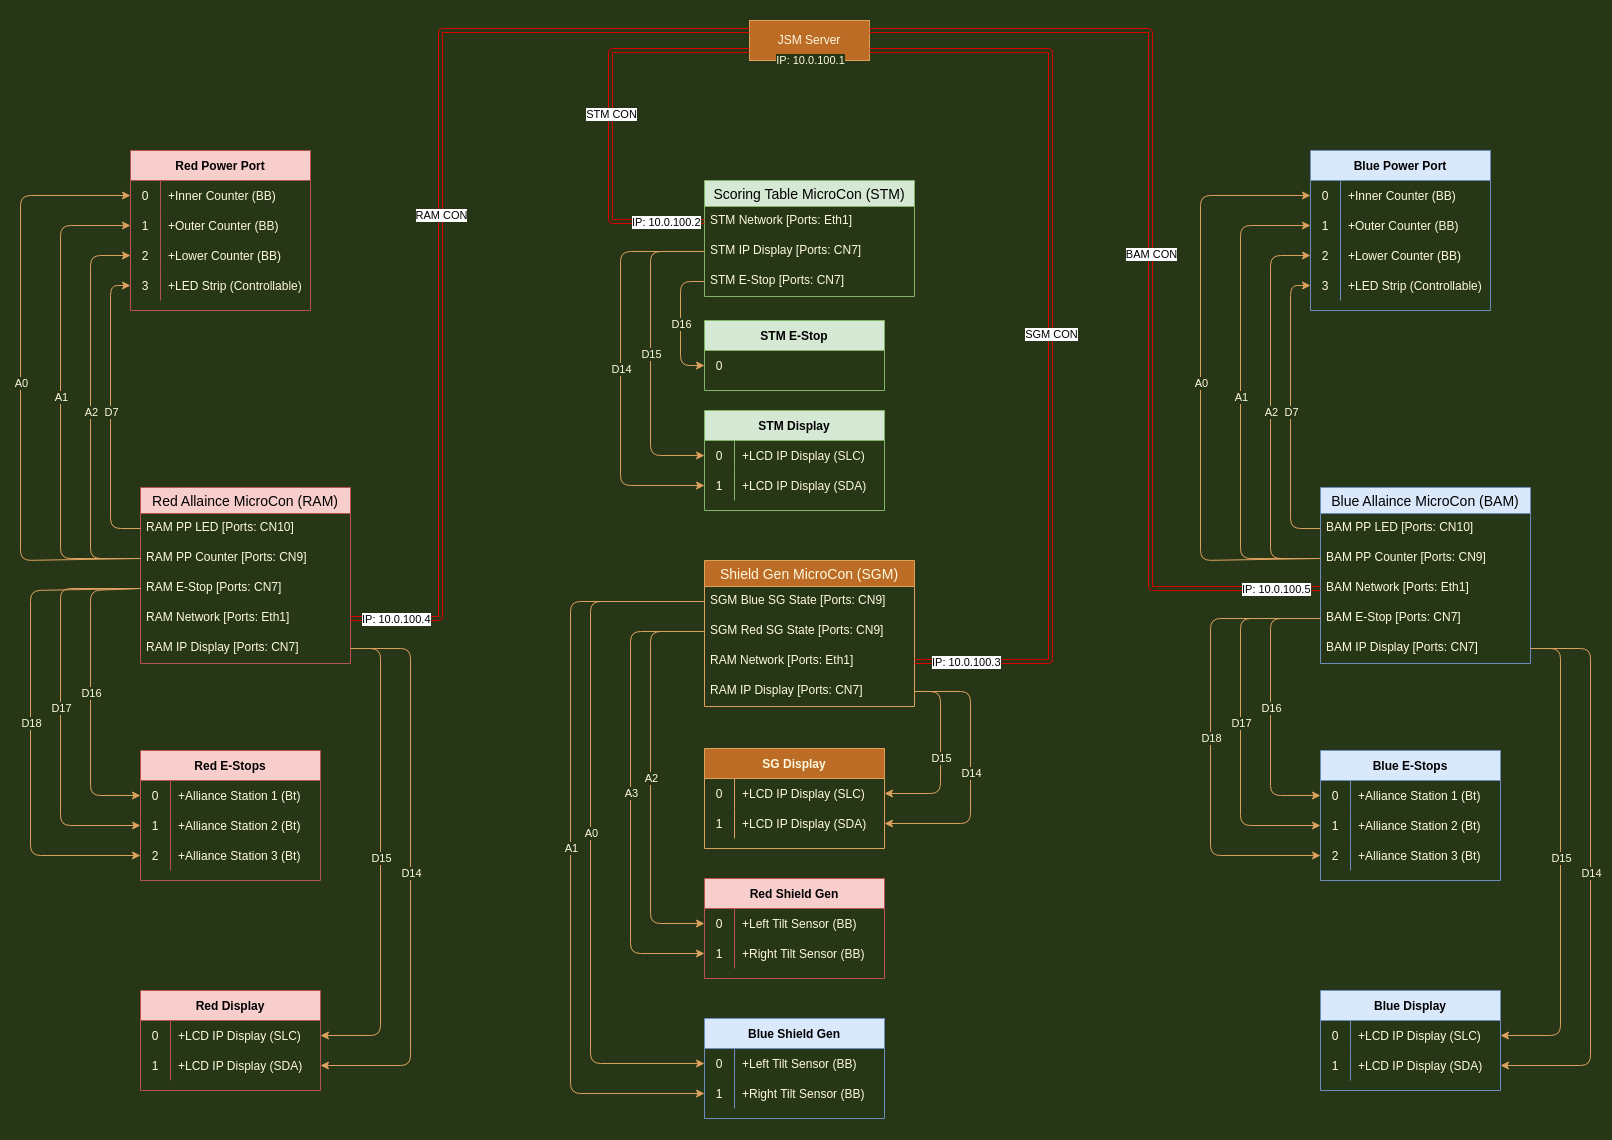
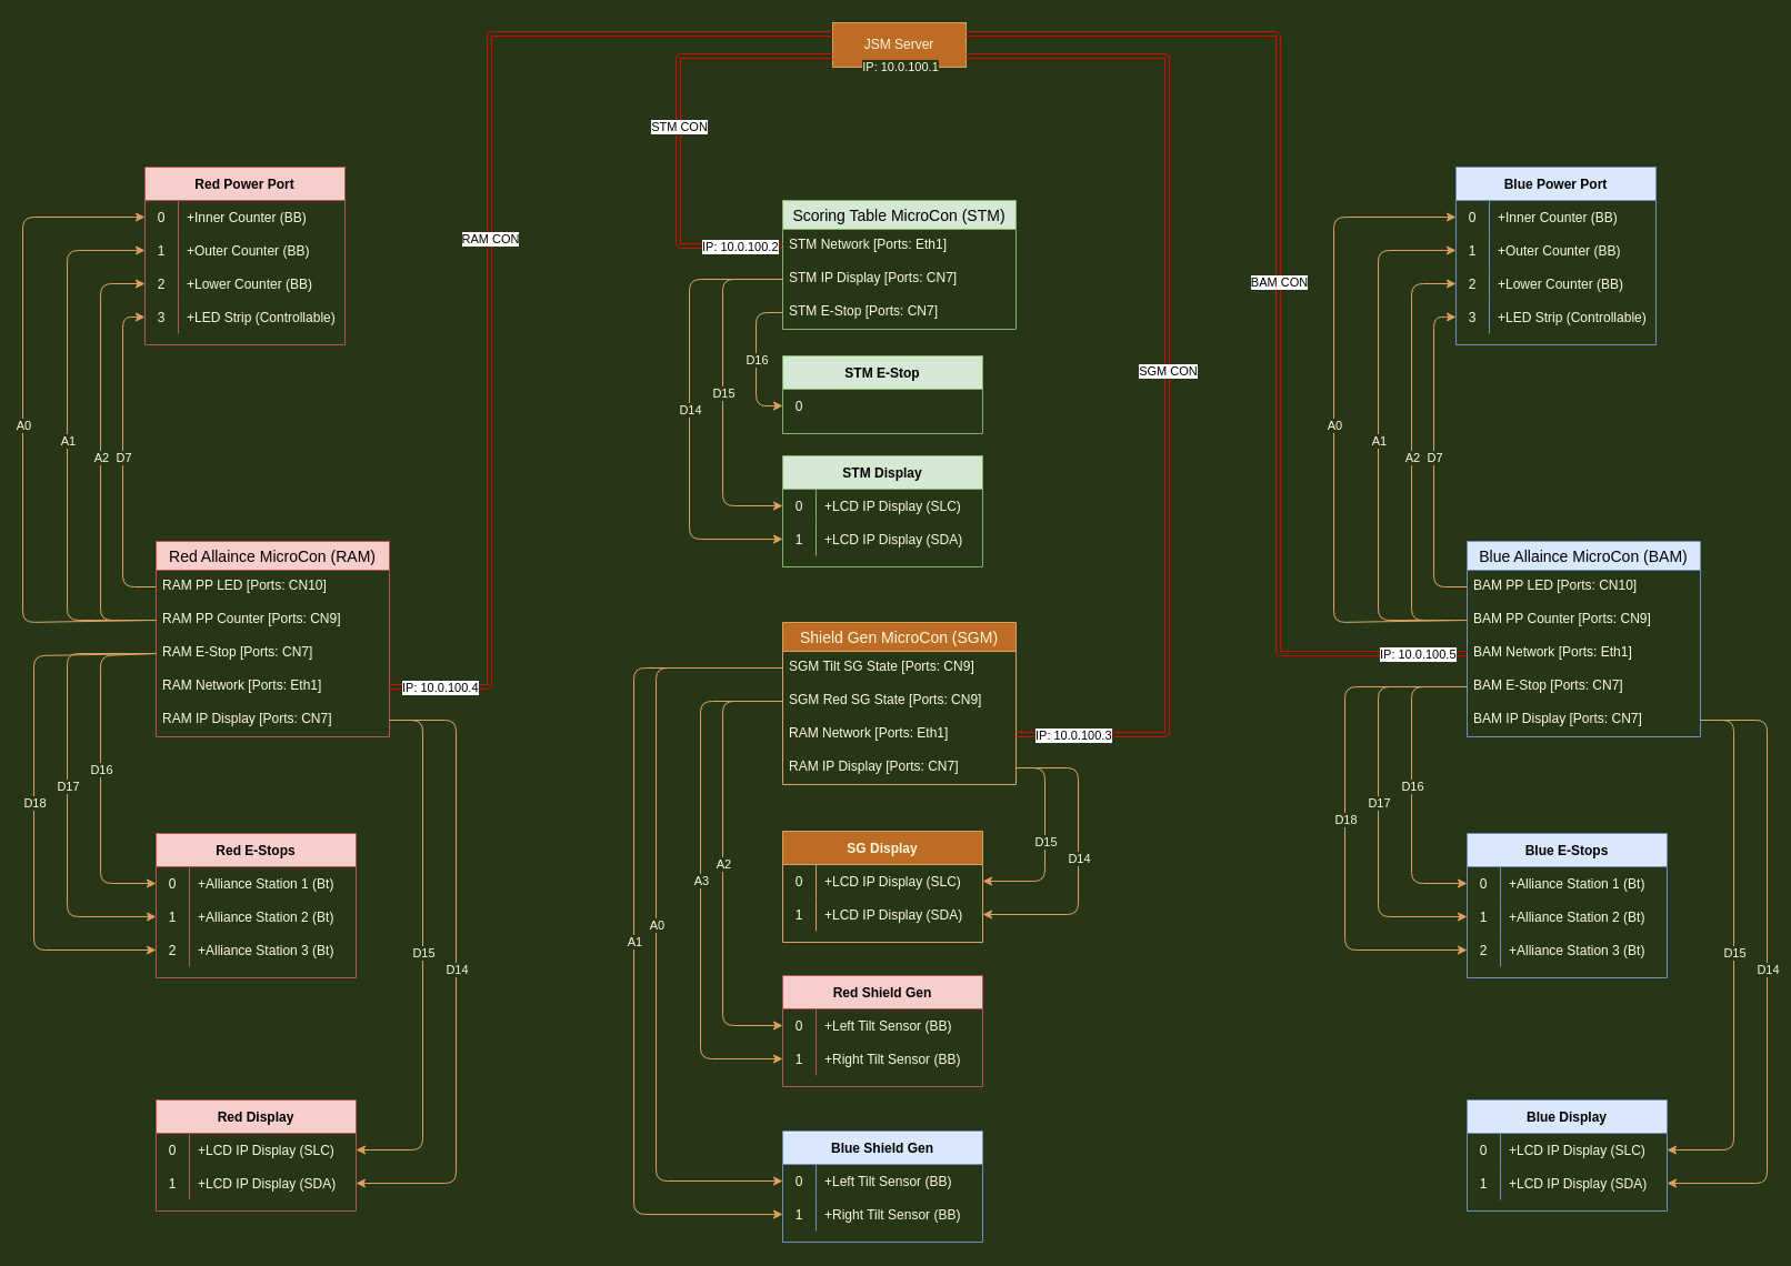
- <mxCell id="59" value="SGM Blue SG State [Ports: CN9]" style="text;strokeColor=none;fillColor=none;spacingLeft=4;spacingRight=4;overflow=hidden;rotatable=0;points=[[0,0.5],[1,0.5]];portConstraint=eastwest;fontSize=12;fontColor=#FEFAE0;" vertex="1" parent="58"><mxGeometry y="26" width="210" height="30" as="geometry" /></mxCell>
+ <mxCell id="59" value="SGM Tilt SG State [Ports: CN9]" style="text;strokeColor=none;fillColor=none;spacingLeft=4;spacingRight=4;overflow=hidden;rotatable=0;points=[[0,0.5],[1,0.5]];portConstraint=eastwest;fontSize=12;fontColor=#FEFAE0;" vertex="1" parent="58"><mxGeometry y="26" width="210" height="30" as="geometry" /></mxCell>
